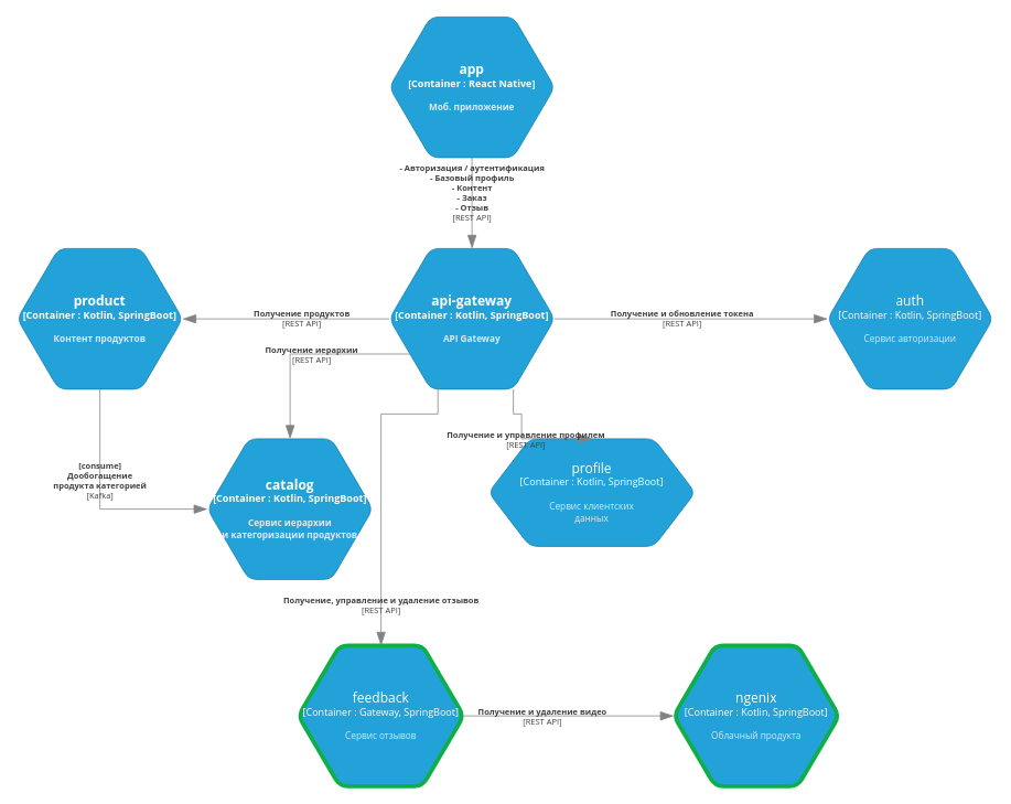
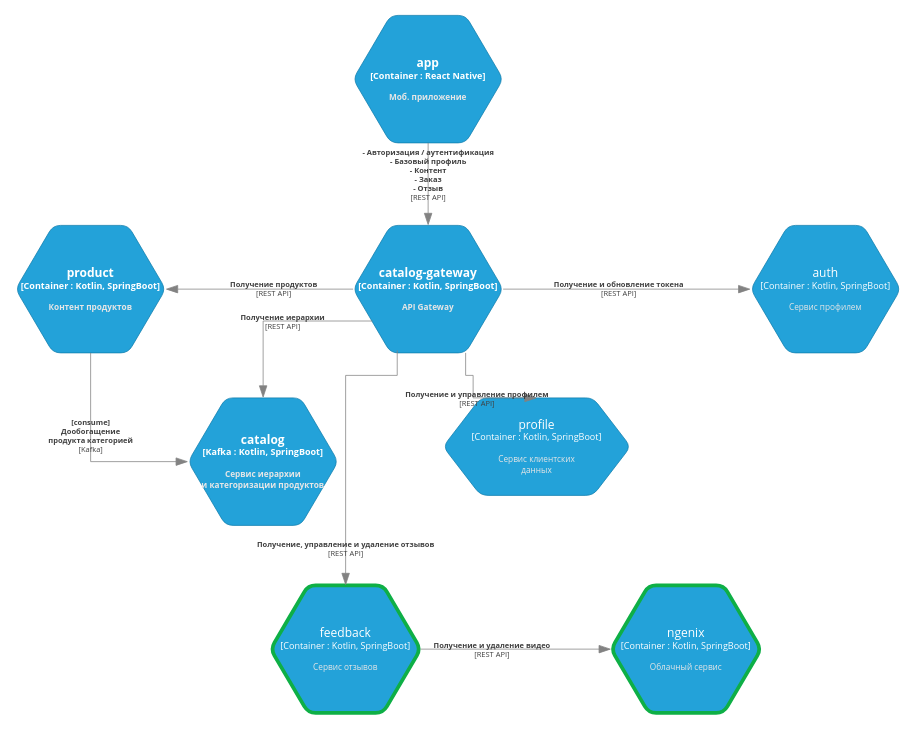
- <mxCell id="3" value="&lt;font style=&quot;font-size: 16px&quot;&gt;&lt;b&gt;api-gateway&lt;/b&gt;&lt;/font&gt;&lt;div&gt;&lt;b&gt;[Container :&amp;nbsp;Kotlin, SpringBoot]&lt;/b&gt;&lt;/div&gt;&lt;b&gt;&lt;br&gt;&lt;div&gt;&lt;font style=&quot;font-size: 11px&quot;&gt;&lt;font color=&quot;#E6E6E6&quot;&gt;API Gateway&lt;/font&gt;&lt;/font&gt;&lt;/div&gt;&lt;/b&gt;" style="shape=hexagon;size=50;perimeter=hexagonPerimeter2;whiteSpace=wrap;html=1;fixedSize=1;rounded=1;labelBackgroundColor=none;fillColor=#23A2D9;fontSize=12;fontColor=#ffffff;align=center;strokeColor=#0E7DAD;metaEdit=1;points=[[0,0.5,0,0,0],[0.12,0.25,0,0,0],[0.13,0.75,0,0,0],[0.25,0,0,0,0],[0.25,1,0,0,0],[0.5,0,0,0,0],[0.5,1,0,0,0],[0.75,0,0,0,0],[0.75,1,0,0,0],[0.88,0.25,0,0,0],[0.88,0.75,0,0,0],[1,0.5,0,0,0]];resizable=0;fontFamily=Open Sans;fontSource=https%3A%2F%2Ffonts.googleapis.com%2Fcss%3Ffamily%3DOpen%2BSans;" vertex="1" parent="1"><mxGeometry x="470" y="300" width="200" height="170" as="geometry" /></mxCell>
+ <mxCell id="3" value="&lt;font style=&quot;font-size: 16px&quot;&gt;&lt;b&gt;catalog-gateway&lt;/b&gt;&lt;/font&gt;&lt;div&gt;&lt;b&gt;[Container :&amp;nbsp;Kotlin, SpringBoot]&lt;/b&gt;&lt;/div&gt;&lt;b&gt;&lt;br&gt;&lt;div&gt;&lt;font style=&quot;font-size: 11px&quot;&gt;&lt;font color=&quot;#E6E6E6&quot;&gt;API Gateway&lt;/font&gt;&lt;/font&gt;&lt;/div&gt;&lt;/b&gt;" style="shape=hexagon;size=50;perimeter=hexagonPerimeter2;whiteSpace=wrap;html=1;fixedSize=1;rounded=1;labelBackgroundColor=none;fillColor=#23A2D9;fontSize=12;fontColor=#ffffff;align=center;strokeColor=#0E7DAD;metaEdit=1;points=[[0,0.5,0,0,0],[0.12,0.25,0,0,0],[0.13,0.75,0,0,0],[0.25,0,0,0,0],[0.25,1,0,0,0],[0.5,0,0,0,0],[0.5,1,0,0,0],[0.75,0,0,0,0],[0.75,1,0,0,0],[0.88,0.25,0,0,0],[0.88,0.75,0,0,0],[1,0.5,0,0,0]];resizable=0;fontFamily=Open Sans;fontSource=https%3A%2F%2Ffonts.googleapis.com%2Fcss%3Ffamily%3DOpen%2BSans;" vertex="1" parent="1"><mxGeometry x="470" y="300" width="200" height="170" as="geometry" /></mxCell>
- <mxCell id="6" value="&lt;font style=&quot;font-size: 16px&quot;&gt;&lt;span&gt;auth&lt;/span&gt;&lt;/font&gt;&lt;div&gt;&lt;span&gt;[Container :&amp;nbsp;Kotlin, SpringBoot]&lt;/span&gt;&lt;/div&gt;&lt;span&gt;&lt;br&gt;&lt;div&gt;&lt;font style=&quot;font-size: 11px&quot;&gt;&lt;font color=&quot;#E6E6E6&quot;&gt;Сервис авторизации&lt;/font&gt;&lt;/font&gt;&lt;/div&gt;&lt;/span&gt;" style="shape=hexagon;size=50;perimeter=hexagonPerimeter2;whiteSpace=wrap;html=1;fixedSize=1;rounded=1;labelBackgroundColor=none;fillColor=#23A2D9;fontSize=12;fontColor=#ffffff;align=center;strokeColor=#0E7DAD;metaEdit=1;points=[[0.5,0,0],[1,0.25,0],[1,0.5,0],[1,0.75,0],[0.5,1,0],[0,0.75,0],[0,0.5,0],[0,0.25,0]];resizable=0;fontFamily=Open Sans;fontSource=https%3A%2F%2Ffonts.googleapis.com%2Fcss%3Ffamily%3DOpen%2BSans;fontStyle=0" vertex="1" parent="1"><mxGeometry x="1000" y="300" width="200" height="170" as="geometry" /></mxCell>
+ <mxCell id="6" value="&lt;font style=&quot;font-size: 16px&quot;&gt;&lt;span&gt;auth&lt;/span&gt;&lt;/font&gt;&lt;div&gt;&lt;span&gt;[Container :&amp;nbsp;Kotlin, SpringBoot]&lt;/span&gt;&lt;/div&gt;&lt;span&gt;&lt;br&gt;&lt;div&gt;&lt;font style=&quot;font-size: 11px&quot;&gt;&lt;font color=&quot;#E6E6E6&quot;&gt;Сервис профилем&lt;/font&gt;&lt;/font&gt;&lt;/div&gt;&lt;/span&gt;" style="shape=hexagon;size=50;perimeter=hexagonPerimeter2;whiteSpace=wrap;html=1;fixedSize=1;rounded=1;labelBackgroundColor=none;fillColor=#23A2D9;fontSize=12;fontColor=#ffffff;align=center;strokeColor=#0E7DAD;metaEdit=1;points=[[0.5,0,0],[1,0.25,0],[1,0.5,0],[1,0.75,0],[0.5,1,0],[0,0.75,0],[0,0.5,0],[0,0.25,0]];resizable=0;fontFamily=Open Sans;fontSource=https%3A%2F%2Ffonts.googleapis.com%2Fcss%3Ffamily%3DOpen%2BSans;fontStyle=0" vertex="1" parent="1"><mxGeometry x="1000" y="300" width="200" height="170" as="geometry" /></mxCell>
- <mxCell id="9" value="&lt;font style=&quot;font-size: 16px&quot;&gt;&lt;b&gt;catalog&lt;/b&gt;&lt;/font&gt;&lt;div&gt;&lt;b&gt;[Container :&amp;nbsp;Kotlin, SpringBoot]&lt;/b&gt;&lt;/div&gt;&lt;b&gt;&lt;br&gt;&lt;div&gt;&lt;font style=&quot;font-size: 11px&quot;&gt;&lt;font color=&quot;#E6E6E6&quot;&gt;Сервис иерархии&#10;и категоризации продуктов&lt;/font&gt;&lt;/font&gt;&lt;/div&gt;&lt;/b&gt;" style="shape=hexagon;size=50;perimeter=hexagonPerimeter2;whiteSpace=wrap;html=1;fixedSize=1;rounded=1;labelBackgroundColor=none;fillColor=#23A2D9;fontSize=12;fontColor=#ffffff;align=center;strokeColor=#0E7DAD;metaEdit=1;points=[[0,0.5,0,0,0],[0.12,0.25,0,0,0],[0.13,0.75,0,0,0],[0.25,0,0,0,0],[0.25,1,0,0,0],[0.5,0,0,0,0],[0.5,1,0,0,0],[0.75,0,0,0,0],[0.75,1,0,0,0],[0.88,0.25,0,0,0],[0.88,0.75,0,0,0],[1,0.5,0,0,0]];resizable=0;fontFamily=Open Sans;fontSource=https%3A%2F%2Ffonts.googleapis.com%2Fcss%3Ffamily%3DOpen%2BSans;" vertex="1" parent="1"><mxGeometry x="250" y="530" width="200" height="170" as="geometry" /></mxCell>
+ <mxCell id="9" value="&lt;font style=&quot;font-size: 16px&quot;&gt;&lt;b&gt;catalog&lt;/b&gt;&lt;/font&gt;&lt;div&gt;&lt;b&gt;[Kafka :&amp;nbsp;Kotlin, SpringBoot]&lt;/b&gt;&lt;/div&gt;&lt;b&gt;&lt;br&gt;&lt;div&gt;&lt;font style=&quot;font-size: 11px&quot;&gt;&lt;font color=&quot;#E6E6E6&quot;&gt;Сервис иерархии&#10;и категоризации продуктов&lt;/font&gt;&lt;/font&gt;&lt;/div&gt;&lt;/b&gt;" style="shape=hexagon;size=50;perimeter=hexagonPerimeter2;whiteSpace=wrap;html=1;fixedSize=1;rounded=1;labelBackgroundColor=none;fillColor=#23A2D9;fontSize=12;fontColor=#ffffff;align=center;strokeColor=#0E7DAD;metaEdit=1;points=[[0,0.5,0,0,0],[0.12,0.25,0,0,0],[0.13,0.75,0,0,0],[0.25,0,0,0,0],[0.25,1,0,0,0],[0.5,0,0,0,0],[0.5,1,0,0,0],[0.75,0,0,0,0],[0.75,1,0,0,0],[0.88,0.25,0,0,0],[0.88,0.75,0,0,0],[1,0.5,0,0,0]];resizable=0;fontFamily=Open Sans;fontSource=https%3A%2F%2Ffonts.googleapis.com%2Fcss%3Ffamily%3DOpen%2BSans;" vertex="1" parent="1"><mxGeometry x="250" y="530" width="200" height="170" as="geometry" /></mxCell>
- <mxCell id="13" value="&lt;font style=&quot;font-size: 16px&quot;&gt;&lt;span&gt;feedback&lt;/span&gt;&lt;/font&gt;&lt;div&gt;&lt;span&gt;[Container :&amp;nbsp;Gateway, SpringBoot]&lt;/span&gt;&lt;/div&gt;&lt;span&gt;&lt;br&gt;&lt;div&gt;&lt;font style=&quot;font-size: 11px&quot;&gt;&lt;font color=&quot;#E6E6E6&quot;&gt;Сервис отзывов&lt;/font&gt;&lt;/font&gt;&lt;/div&gt;&lt;/span&gt;" style="shape=hexagon;size=50;perimeter=hexagonPerimeter2;whiteSpace=wrap;html=1;fixedSize=1;rounded=1;labelBackgroundColor=none;fillColor=#23A2D9;fontSize=12;fontColor=#ffffff;align=center;strokeColor=#0eaf46;metaEdit=1;points=[[0.5,0,0],[1,0.25,0],[1,0.5,0],[1,0.75,0],[0.5,1,0],[0,0.75,0],[0,0.5,0],[0,0.25,0]];resizable=0;fontFamily=Open Sans;fontSource=https%3A%2F%2Ffonts.googleapis.com%2Fcss%3Ffamily%3DOpen%2BSans;fontStyle=0;strokeWidth=5;" vertex="1" parent="1"><mxGeometry x="360" y="780" width="200" height="170" as="geometry" /></mxCell>
+ <mxCell id="13" value="&lt;font style=&quot;font-size: 16px&quot;&gt;&lt;span&gt;feedback&lt;/span&gt;&lt;/font&gt;&lt;div&gt;&lt;span&gt;[Container :&amp;nbsp;Kotlin, SpringBoot]&lt;/span&gt;&lt;/div&gt;&lt;span&gt;&lt;br&gt;&lt;div&gt;&lt;font style=&quot;font-size: 11px&quot;&gt;&lt;font color=&quot;#E6E6E6&quot;&gt;Сервис отзывов&lt;/font&gt;&lt;/font&gt;&lt;/div&gt;&lt;/span&gt;" style="shape=hexagon;size=50;perimeter=hexagonPerimeter2;whiteSpace=wrap;html=1;fixedSize=1;rounded=1;labelBackgroundColor=none;fillColor=#23A2D9;fontSize=12;fontColor=#ffffff;align=center;strokeColor=#0eaf46;metaEdit=1;points=[[0.5,0,0],[1,0.25,0],[1,0.5,0],[1,0.75,0],[0.5,1,0],[0,0.75,0],[0,0.5,0],[0,0.25,0]];resizable=0;fontFamily=Open Sans;fontSource=https%3A%2F%2Ffonts.googleapis.com%2Fcss%3Ffamily%3DOpen%2BSans;fontStyle=0;strokeWidth=5;" vertex="1" parent="1"><mxGeometry x="360" y="780" width="200" height="170" as="geometry" /></mxCell>
- <mxCell id="16" value="&lt;font style=&quot;font-size: 16px&quot;&gt;&lt;span&gt;ngenix&lt;/span&gt;&lt;/font&gt;&lt;div&gt;&lt;span&gt;[Container :&amp;nbsp;Kotlin, SpringBoot]&lt;/span&gt;&lt;/div&gt;&lt;span&gt;&lt;br&gt;&lt;div&gt;&lt;font style=&quot;font-size: 11px&quot;&gt;&lt;font color=&quot;#E6E6E6&quot;&gt;Облачный продукта&lt;/font&gt;&lt;/font&gt;&lt;/div&gt;&lt;/span&gt;" style="shape=hexagon;size=50;perimeter=hexagonPerimeter2;whiteSpace=wrap;html=1;fixedSize=1;rounded=1;labelBackgroundColor=none;fillColor=#23A2D9;fontSize=12;fontColor=#ffffff;align=center;strokeColor=#0eaf46;metaEdit=1;points=[[0.5,0,0],[1,0.25,0],[1,0.5,0],[1,0.75,0],[0.5,1,0],[0,0.75,0],[0,0.5,0],[0,0.25,0]];resizable=0;fontFamily=Open Sans;fontSource=https%3A%2F%2Ffonts.googleapis.com%2Fcss%3Ffamily%3DOpen%2BSans;fontStyle=0;strokeWidth=5;" vertex="1" parent="1"><mxGeometry x="814" y="780" width="200" height="170" as="geometry" /></mxCell>
+ <mxCell id="16" value="&lt;font style=&quot;font-size: 16px&quot;&gt;&lt;span&gt;ngenix&lt;/span&gt;&lt;/font&gt;&lt;div&gt;&lt;span&gt;[Container :&amp;nbsp;Kotlin, SpringBoot]&lt;/span&gt;&lt;/div&gt;&lt;span&gt;&lt;br&gt;&lt;div&gt;&lt;font style=&quot;font-size: 11px&quot;&gt;&lt;font color=&quot;#E6E6E6&quot;&gt;Облачный сервис&lt;/font&gt;&lt;/font&gt;&lt;/div&gt;&lt;/span&gt;" style="shape=hexagon;size=50;perimeter=hexagonPerimeter2;whiteSpace=wrap;html=1;fixedSize=1;rounded=1;labelBackgroundColor=none;fillColor=#23A2D9;fontSize=12;fontColor=#ffffff;align=center;strokeColor=#0eaf46;metaEdit=1;points=[[0.5,0,0],[1,0.25,0],[1,0.5,0],[1,0.75,0],[0.5,1,0],[0,0.75,0],[0,0.5,0],[0,0.25,0]];resizable=0;fontFamily=Open Sans;fontSource=https%3A%2F%2Ffonts.googleapis.com%2Fcss%3Ffamily%3DOpen%2BSans;fontStyle=0;strokeWidth=5;" vertex="1" parent="1"><mxGeometry x="814" y="780" width="200" height="170" as="geometry" /></mxCell>
